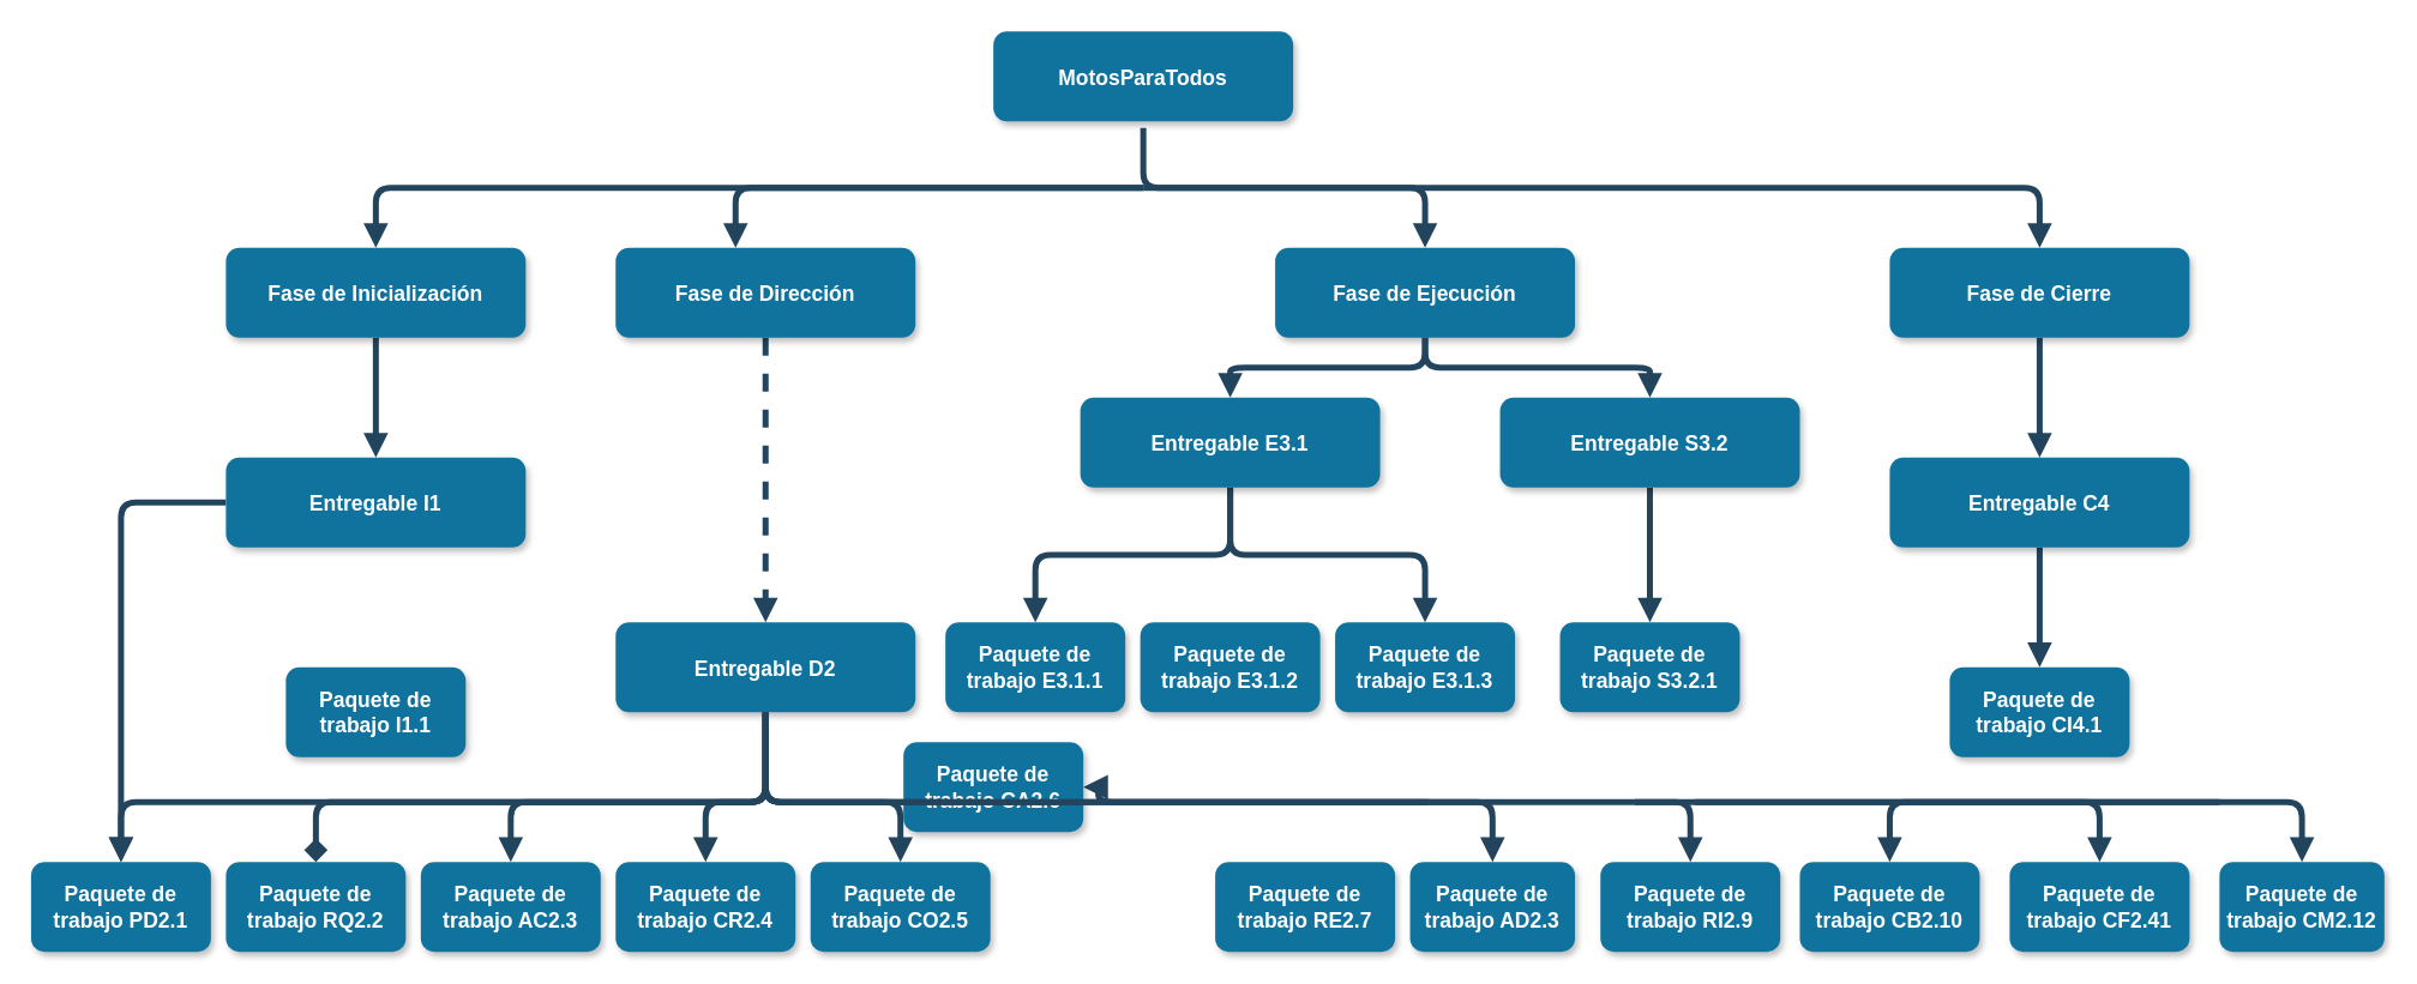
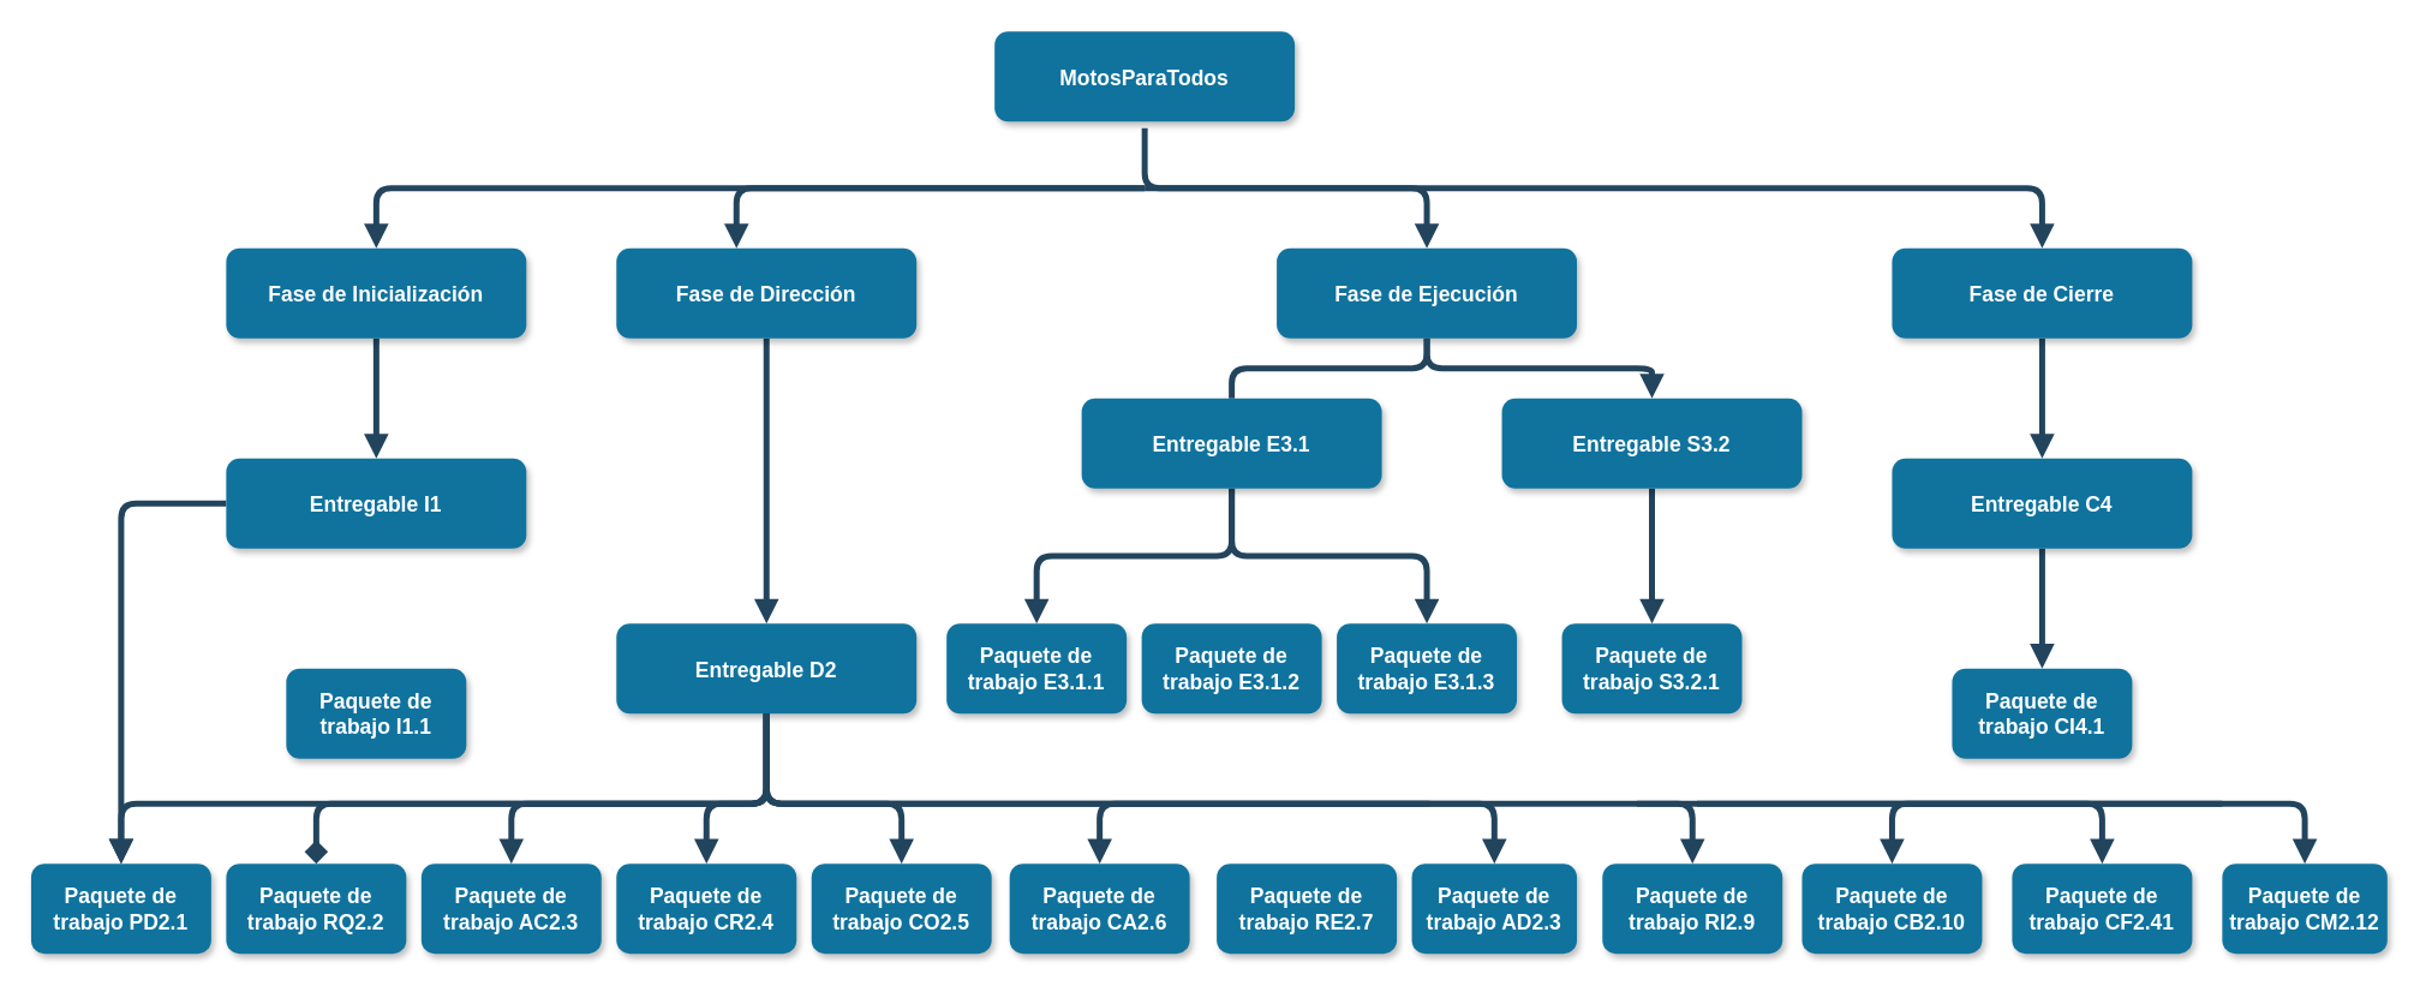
- <mxCell id="5" value="" style="edgeStyle=orthogonalEdgeStyle;rounded=1;orthogonalLoop=1;jettySize=auto;html=1;endArrow=block;strokeColor=#23445D;strokeWidth=4;endFill=1;fontStyle=1;dashed=1;" parent="1" source="6" target="19" edge="1"><mxGeometry relative="1" as="geometry" /></mxCell>
+ <mxCell id="5" value="" style="edgeStyle=orthogonalEdgeStyle;rounded=1;orthogonalLoop=1;jettySize=auto;html=1;endArrow=block;strokeColor=#23445D;strokeWidth=4;endFill=1;fontStyle=1;" parent="1" source="6" target="19" edge="1"><mxGeometry relative="1" as="geometry" /></mxCell>
- <mxCell id="12" value="" style="edgeStyle=orthogonalEdgeStyle;rounded=1;orthogonalLoop=1;jettySize=auto;html=1;endArrow=block;strokeColor=#23445D;strokeWidth=4;endFill=1;fontStyle=1;" parent="1" source="13" target="45" edge="1"><mxGeometry relative="1" as="geometry" /></mxCell>
+ <mxCell id="12" value="" style="edgeStyle=orthogonalEdgeStyle;rounded=1;orthogonalLoop=1;jettySize=auto;html=1;endArrow=none;strokeColor=#23445D;strokeWidth=4;endFill=1;fontStyle=1;" parent="1" source="13" target="45" edge="1"><mxGeometry relative="1" as="geometry" /></mxCell>
- <mxCell id="28" value="Paquete de trabajo CA2.6" style="whiteSpace=wrap;html=1;fontSize=14;fillColor=#10739E;strokeColor=none;fontColor=#FFFFFF;rounded=1;shadow=1;gradientColor=none;fontStyle=1;" parent="1" vertex="1"><mxGeometry x="602" y="495" width="120" height="60" as="geometry" /></mxCell>
+ <mxCell id="28" value="Paquete de trabajo CA2.6" style="whiteSpace=wrap;html=1;fontSize=14;fillColor=#10739E;strokeColor=none;fontColor=#FFFFFF;rounded=1;shadow=1;gradientColor=none;fontStyle=1;" parent="1" vertex="1"><mxGeometry x="672" y="575" width="120" height="60" as="geometry" /></mxCell>
